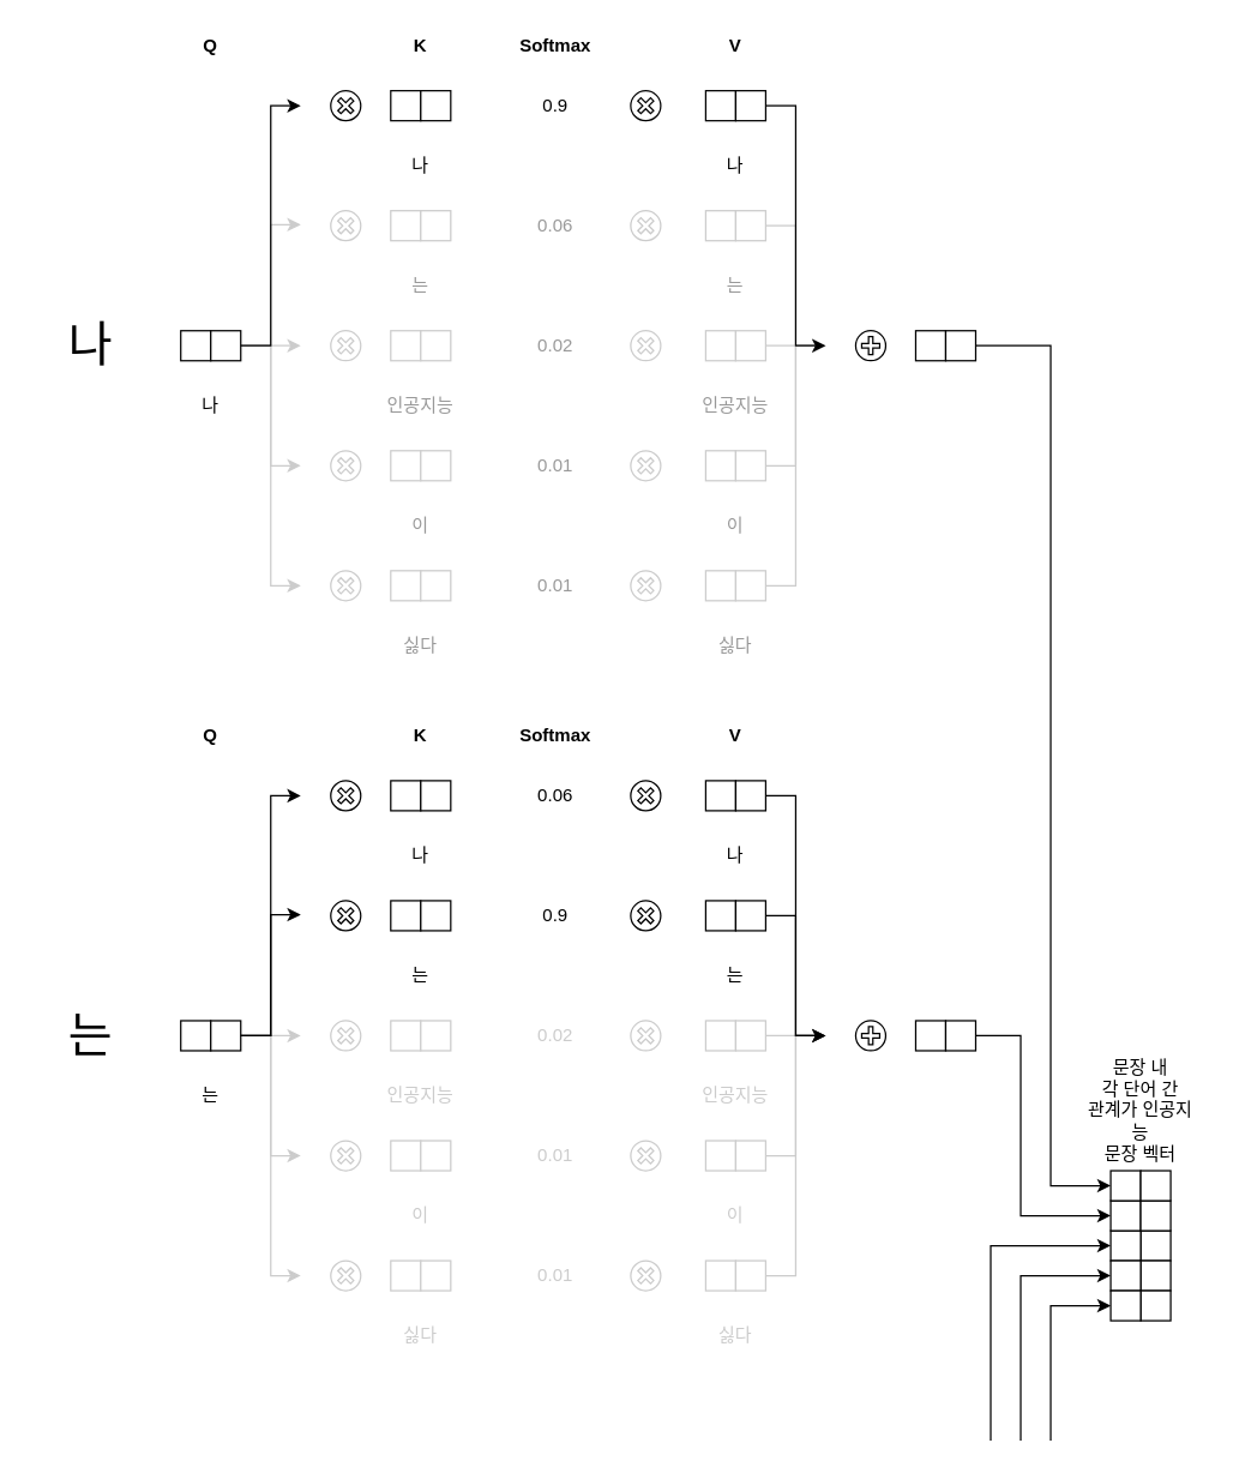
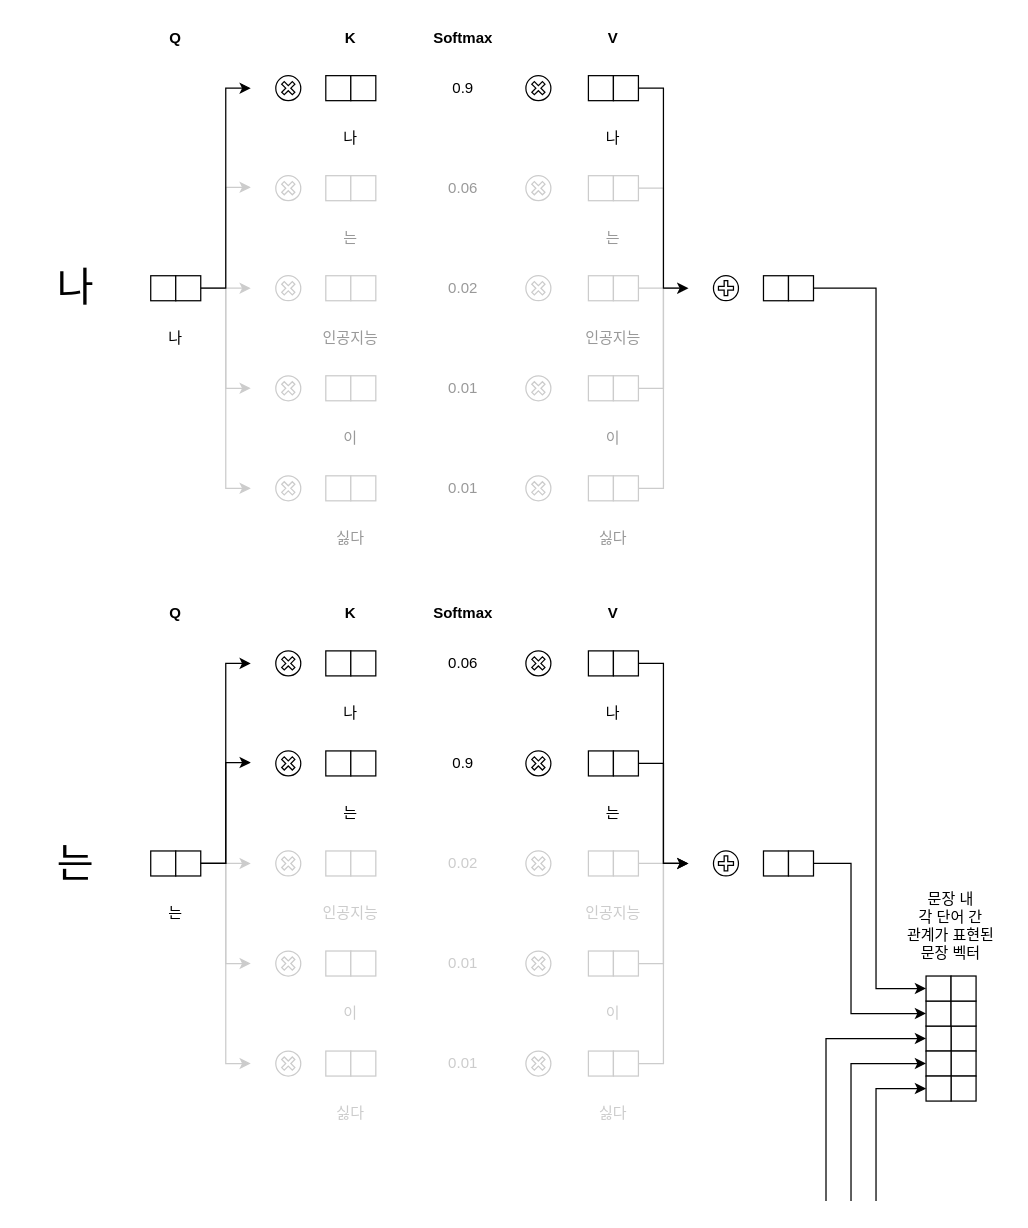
- <mxCell id="48" value="문장 내&lt;br&gt;각 단어 간&lt;br&gt;관계가 인공지능&lt;br&gt;문장 벡터" style="text;html=1;strokeColor=none;fillColor=none;align=center;verticalAlign=middle;whiteSpace=wrap;rounded=0;fontStyle=0" parent="1" vertex="1"><mxGeometry x="720" y="700" width="80" height="80" as="geometry" /></mxCell>
+ <mxCell id="48" value="문장 내&lt;br&gt;각 단어 간&lt;br&gt;관계가 표현된&lt;br&gt;문장 벡터" style="text;html=1;strokeColor=none;fillColor=none;align=center;verticalAlign=middle;whiteSpace=wrap;rounded=0;fontStyle=0" parent="1" vertex="1"><mxGeometry x="720" y="700" width="80" height="80" as="geometry" /></mxCell>
